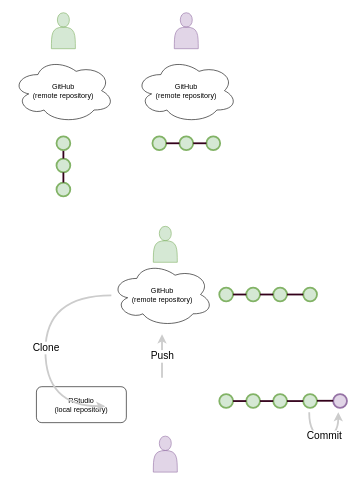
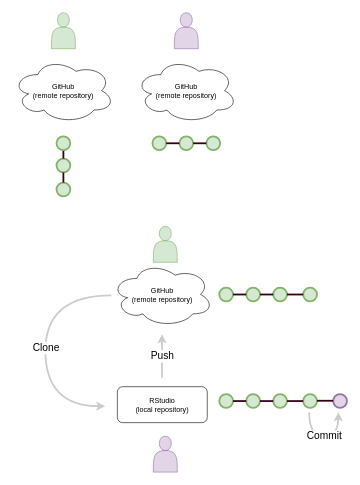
- <mxCell id="19" value="&lt;div&gt;RStudio&lt;/div&gt;&lt;div&gt;(local repository)&lt;br&gt;&lt;/div&gt;" style="rounded=1;whiteSpace=wrap;html=1;" vertex="1" parent="1"><mxGeometry x="60" y="644.5" width="150" height="60" as="geometry" /></mxCell>
+ <mxCell id="19" value="&lt;div&gt;RStudio&lt;/div&gt;&lt;div&gt;(local repository)&lt;br&gt;&lt;/div&gt;" style="rounded=1;whiteSpace=wrap;html=1;" vertex="1" parent="1"><mxGeometry x="195" y="644.5" width="150" height="60" as="geometry" /></mxCell>
